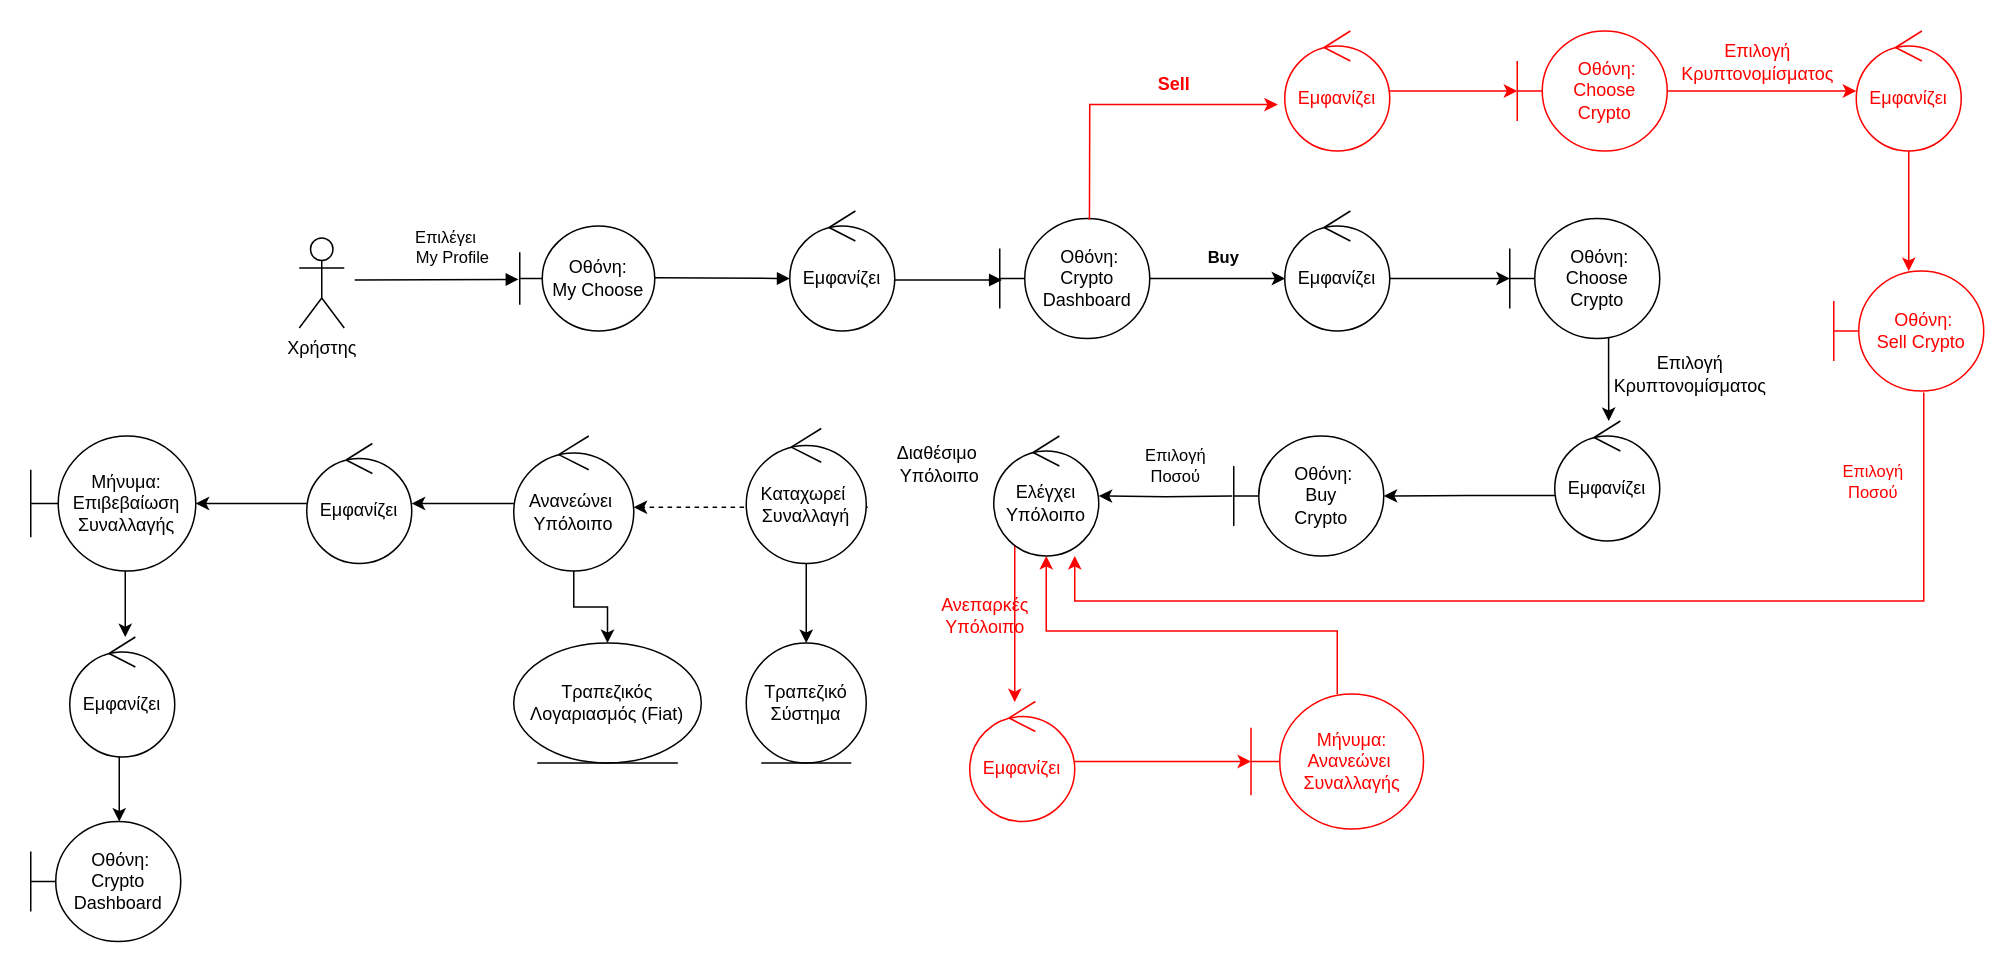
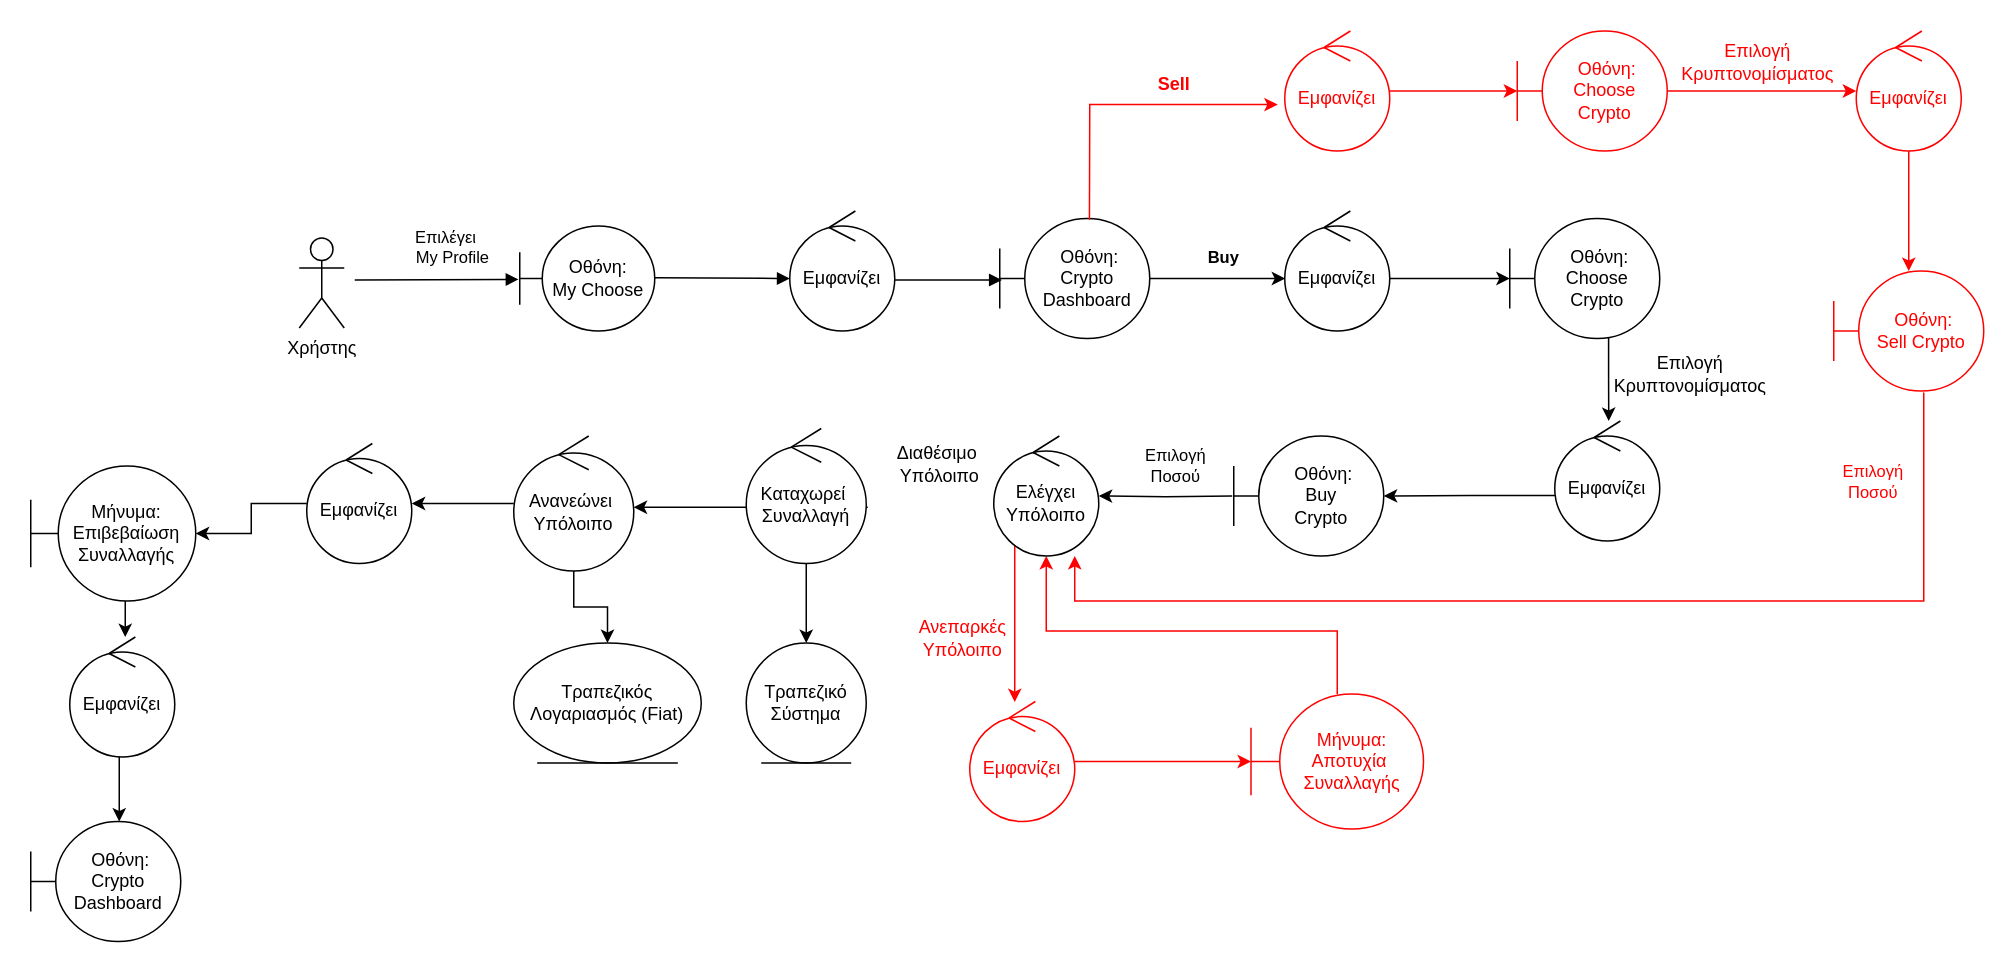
- <mxCell id="31" value="Μήνυμα:&lt;br&gt;Επιβεβαίωση&lt;br&gt;Συναλλαγής" style="shape=umlBoundary;whiteSpace=wrap;html=1;" parent="1" vertex="1"><mxGeometry x="20" y="290" width="110" height="90" as="geometry" /></mxCell>
+ <mxCell id="31" value="Μήνυμα:&lt;br&gt;Επιβεβαίωση&lt;br&gt;Συναλλαγής" style="shape=umlBoundary;whiteSpace=wrap;html=1;" parent="1" vertex="1"><mxGeometry x="20" y="310" width="110" height="90" as="geometry" /></mxCell>
- <mxCell id="20" value="" style="edgeStyle=orthogonalEdgeStyle;rounded=0;orthogonalLoop=1;jettySize=auto;html=1;dashed=1;" parent="1" source="22" target="26" edge="1"><mxGeometry relative="1" as="geometry"><Array as="points"><mxPoint x="578" y="337.5" /><mxPoint x="578" y="337.5" /></Array></mxGeometry></mxCell>
+ <mxCell id="20" value="" style="edgeStyle=orthogonalEdgeStyle;rounded=0;orthogonalLoop=1;jettySize=auto;html=1;" parent="1" source="22" target="26" edge="1"><mxGeometry relative="1" as="geometry"><Array as="points"><mxPoint x="578" y="337.5" /><mxPoint x="578" y="337.5" /></Array></mxGeometry></mxCell>
- <mxCell id="56" value="Ανεπαρκές &lt;br&gt;Υπόλοιπο" style="text;html=1;align=center;verticalAlign=middle;resizable=0;points=[];autosize=1;strokeColor=none;fillColor=none;fontColor=#FF0000;" vertex="1" parent="1"><mxGeometry x="621" y="395" width="70" height="30" as="geometry" /></mxCell>
+ <mxCell id="56" value="Ανεπαρκές &lt;br&gt;Υπόλοιπο" style="text;html=1;align=center;verticalAlign=middle;resizable=0;points=[];autosize=1;strokeColor=none;fillColor=none;fontColor=#FF0000;" vertex="1" parent="1"><mxGeometry x="606" y="410" width="70" height="30" as="geometry" /></mxCell>
- <mxCell id="36" value="Μήνυμα:&lt;br&gt;Ανανεώνει&amp;nbsp;&lt;br&gt;Συναλλαγής" style="shape=umlBoundary;whiteSpace=wrap;html=1;fontColor=#FF0000;strokeColor=#FF0000;fillColor=#FFFFFF;" parent="1" vertex="1"><mxGeometry x="833.5" y="462" width="115" height="90" as="geometry" /></mxCell>
+ <mxCell id="36" value="Μήνυμα:&lt;br&gt;Αποτυχία&amp;nbsp;&lt;br&gt;Συναλλαγής" style="shape=umlBoundary;whiteSpace=wrap;html=1;fontColor=#FF0000;strokeColor=#FF0000;fillColor=#FFFFFF;" parent="1" vertex="1"><mxGeometry x="833.5" y="462" width="115" height="90" as="geometry" /></mxCell>
